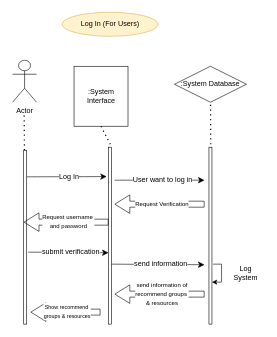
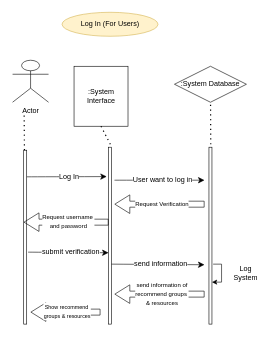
- <mxCell id="3" value="Actor" style="shape=umlActor;verticalLabelPosition=bottom;verticalAlign=top;html=1;outlineConnect=0;" parent="1" vertex="1"><mxGeometry x="20" y="100" width="40" height="70" as="geometry" /></mxCell>
+ <mxCell id="3" value="Actor" style="shape=umlActor;verticalLabelPosition=bottom;verticalAlign=top;html=1;outlineConnect=0;" parent="1" vertex="1"><mxGeometry x="20" y="100" width="60" height="70" as="geometry" /></mxCell>
